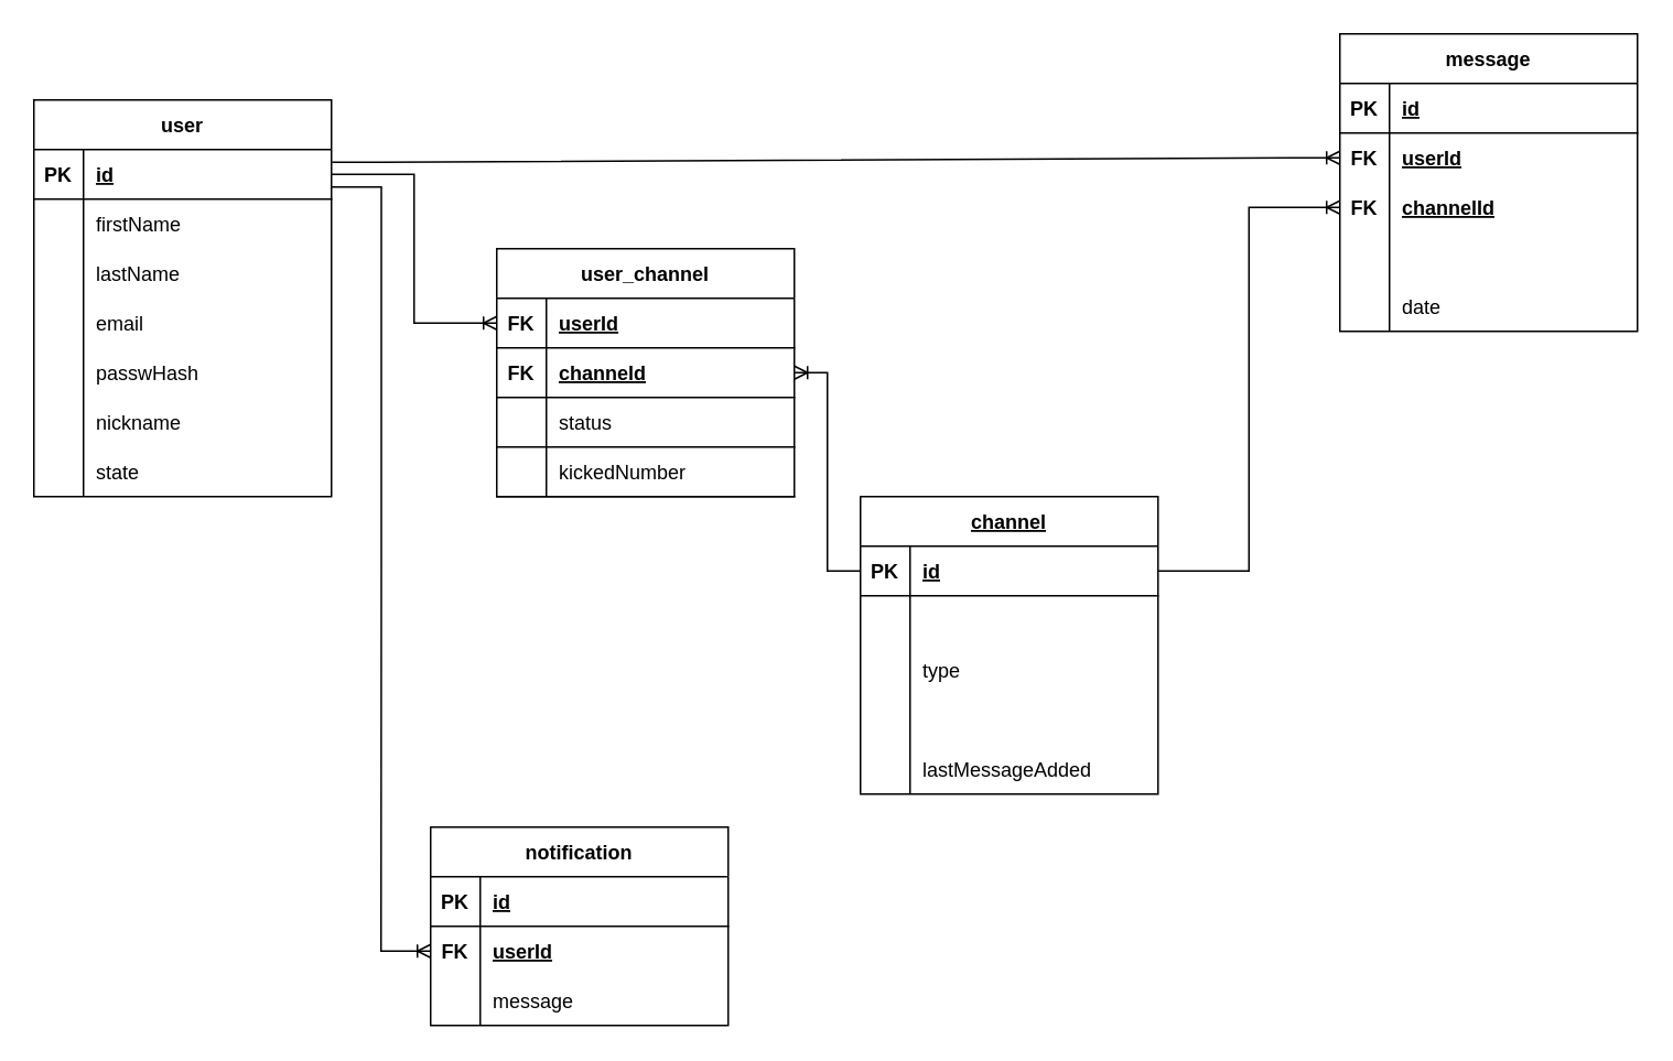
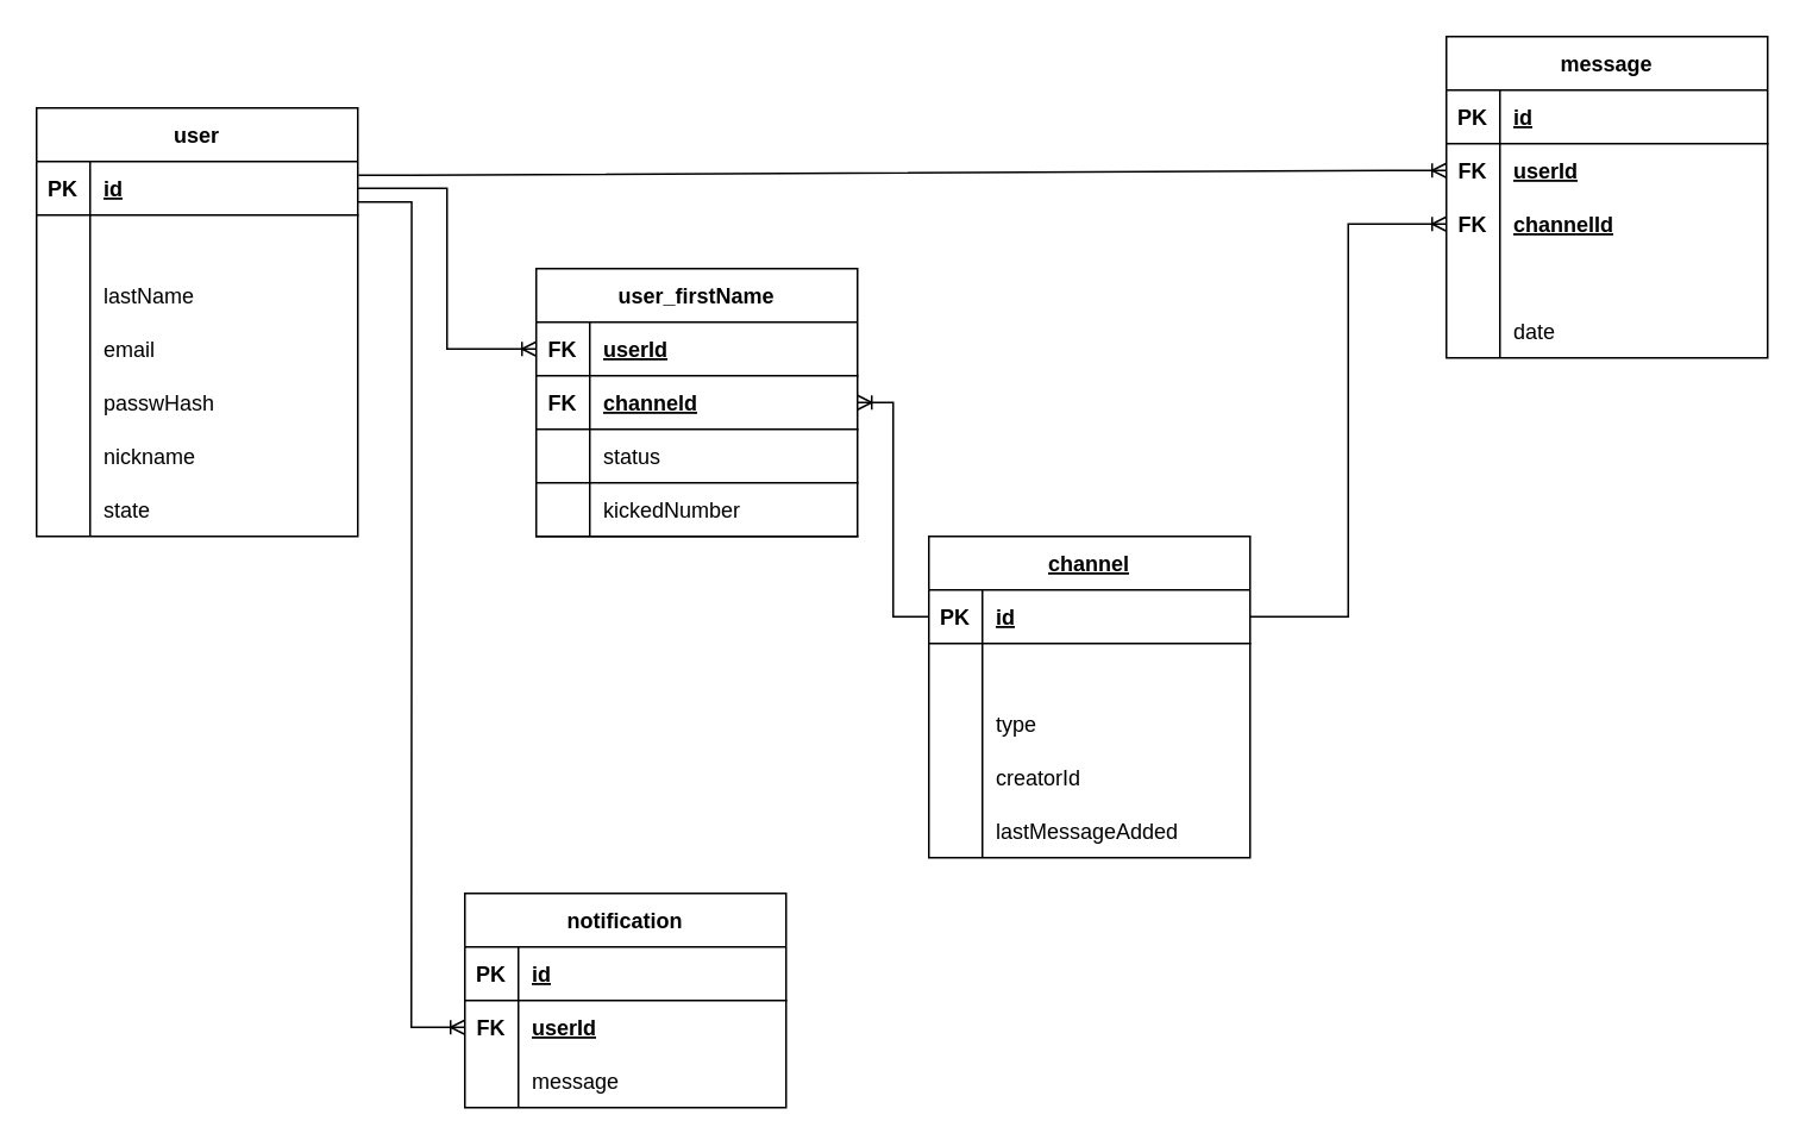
- <mxCell id="10" value="firstName" style="shape=partialRectangle;connectable=0;fillColor=none;top=0;left=0;bottom=0;right=0;align=left;spacingLeft=6;overflow=hidden;" parent="8" vertex="1"><mxGeometry x="30" width="150" height="30" as="geometry"><mxRectangle width="150" height="30" as="alternateBounds" /></mxGeometry></mxCell>
- <mxCell id="26" value="user_channel" style="shape=table;startSize=30;container=1;collapsible=1;childLayout=tableLayout;fixedRows=1;rowLines=0;fontStyle=1;align=center;resizeLast=1;" parent="1" vertex="1"><mxGeometry x="300" y="150" width="180" height="150" as="geometry" /></mxCell>
+ <mxCell id="26" value="user_firstName" style="shape=table;startSize=30;container=1;collapsible=1;childLayout=tableLayout;fixedRows=1;rowLines=0;fontStyle=1;align=center;resizeLast=1;" parent="1" vertex="1"><mxGeometry x="300" y="150" width="180" height="150" as="geometry" /></mxCell>
+ <mxCell id="50" value="creatorId" style="shape=partialRectangle;connectable=0;fillColor=none;top=0;left=0;bottom=0;right=0;align=left;spacingLeft=6;overflow=hidden;" parent="48" vertex="1"><mxGeometry x="30" width="150" height="30" as="geometry"><mxRectangle width="150" height="30" as="alternateBounds" /></mxGeometry></mxCell>
